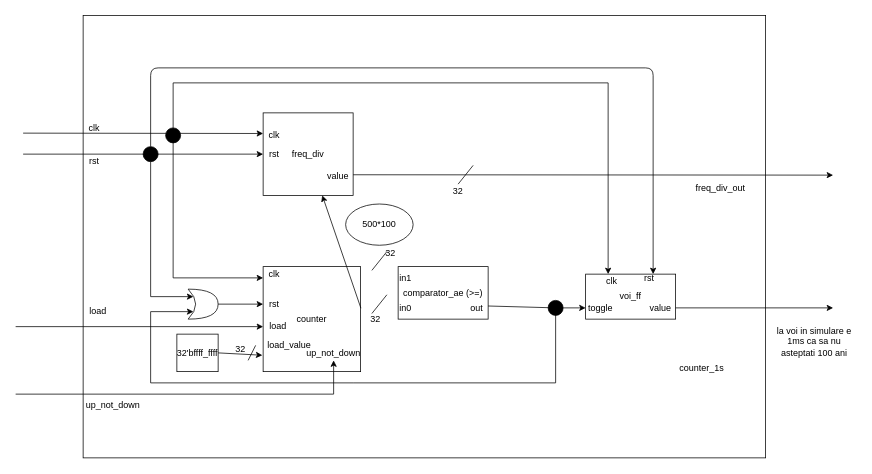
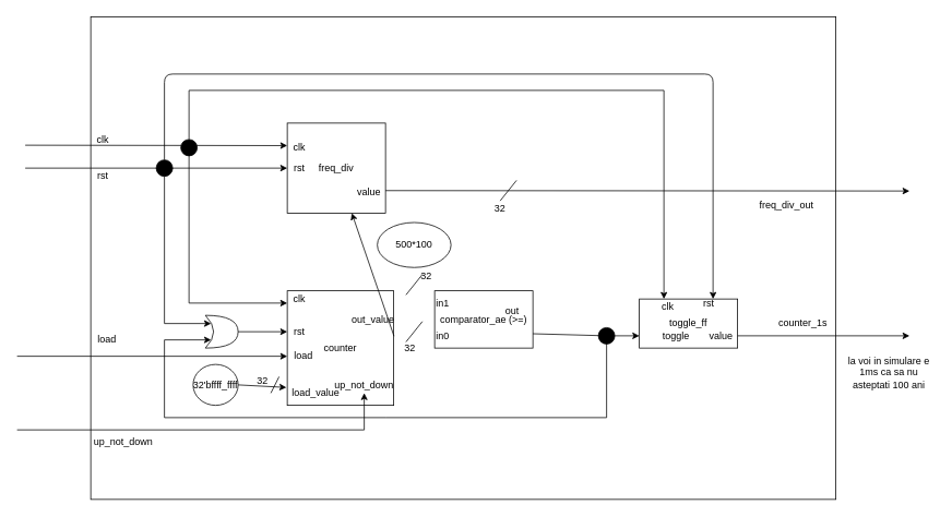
+ <mxCell id="26" value="out_value" style="text;html=1;strokeColor=none;fillColor=none;align=center;verticalAlign=middle;whiteSpace=wrap;rounded=0;" vertex="1" parent="1"><mxGeometry x="440" y="380" width="30" height="20" as="geometry" /></mxCell>
- <mxCell id="6" value="voi_ff" style="rounded=0;whiteSpace=wrap;html=1;" vertex="1" parent="1"><mxGeometry x="780" y="365" width="120" height="60" as="geometry" /></mxCell>
+ <mxCell id="6" value="toggle_ff" style="rounded=0;whiteSpace=wrap;html=1;" vertex="1" parent="1"><mxGeometry x="780" y="365" width="120" height="60" as="geometry" /></mxCell>
- <mxCell id="29" value="out" style="text;html=1;strokeColor=none;fillColor=none;align=center;verticalAlign=middle;whiteSpace=wrap;rounded=0;" vertex="1" parent="1"><mxGeometry x="620" y="400" width="30" height="20" as="geometry" /></mxCell>
+ <mxCell id="29" value="out" style="text;html=1;strokeColor=none;fillColor=none;align=center;verticalAlign=middle;whiteSpace=wrap;rounded=0;" vertex="1" parent="1"><mxGeometry x="610" y="370" width="30" height="20" as="geometry" /></mxCell>
- <mxCell id="32" value="toggle" style="text;html=1;strokeColor=none;fillColor=none;align=center;verticalAlign=middle;whiteSpace=wrap;rounded=0;" vertex="1" parent="1"><mxGeometry x="780" y="400" width="40" height="20" as="geometry" /></mxCell>
+ <mxCell id="32" value="toggle" style="text;html=1;strokeColor=none;fillColor=none;align=center;verticalAlign=middle;whiteSpace=wrap;rounded=0;" vertex="1" parent="1"><mxGeometry x="805" y="400" width="40" height="20" as="geometry" /></mxCell>
- <mxCell id="40" value="load_value" style="text;html=1;strokeColor=none;fillColor=none;align=center;verticalAlign=middle;whiteSpace=wrap;rounded=0;" vertex="1" parent="1"><mxGeometry x="360" y="450" width="50" height="20" as="geometry" /></mxCell>
+ <mxCell id="40" value="load_value" style="text;html=1;strokeColor=none;fillColor=none;align=center;verticalAlign=middle;whiteSpace=wrap;rounded=0;" vertex="1" parent="1"><mxGeometry x="360" y="470" width="50" height="20" as="geometry" /></mxCell>
- <mxCell id="44" value="32'bffff_ffff" style="whiteSpace=wrap;html=1;fillColor=none;rounded=0;" vertex="1" parent="1"><mxGeometry x="235" y="445" width="55" height="50" as="geometry" /></mxCell>
+ <mxCell id="44" value="32'bffff_ffff" style="ellipse;whiteSpace=wrap;html=1;fillColor=none;" vertex="1" parent="1"><mxGeometry x="235" y="445" width="55" height="50" as="geometry" /></mxCell>
- <mxCell id="48" value="counter_1s" style="text;html=1;strokeColor=none;fillColor=none;align=center;verticalAlign=middle;whiteSpace=wrap;rounded=0;" vertex="1" parent="1"><mxGeometry x="895" y="480" width="80" height="20" as="geometry" /></mxCell>
+ <mxCell id="48" value="counter_1s" style="text;html=1;strokeColor=none;fillColor=none;align=center;verticalAlign=middle;whiteSpace=wrap;rounded=0;" vertex="1" parent="1"><mxGeometry x="940" y="385" width="80" height="20" as="geometry" /></mxCell>
